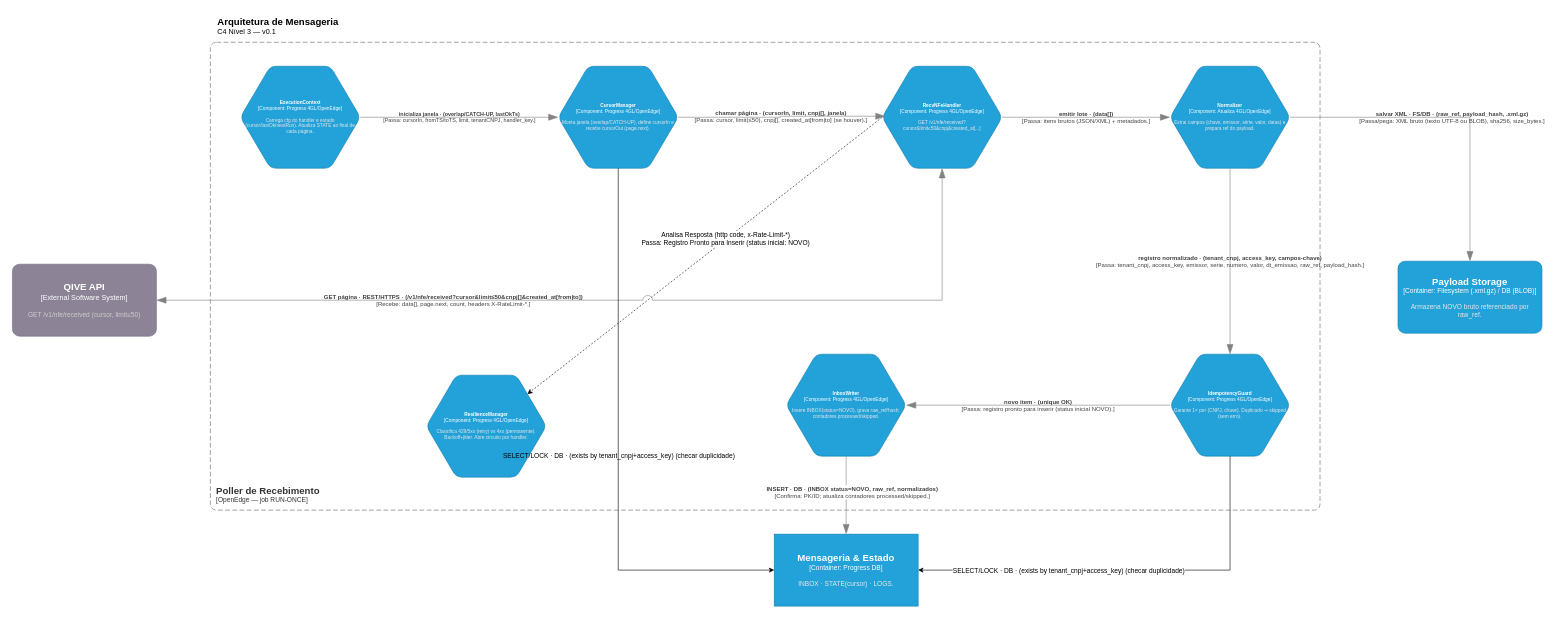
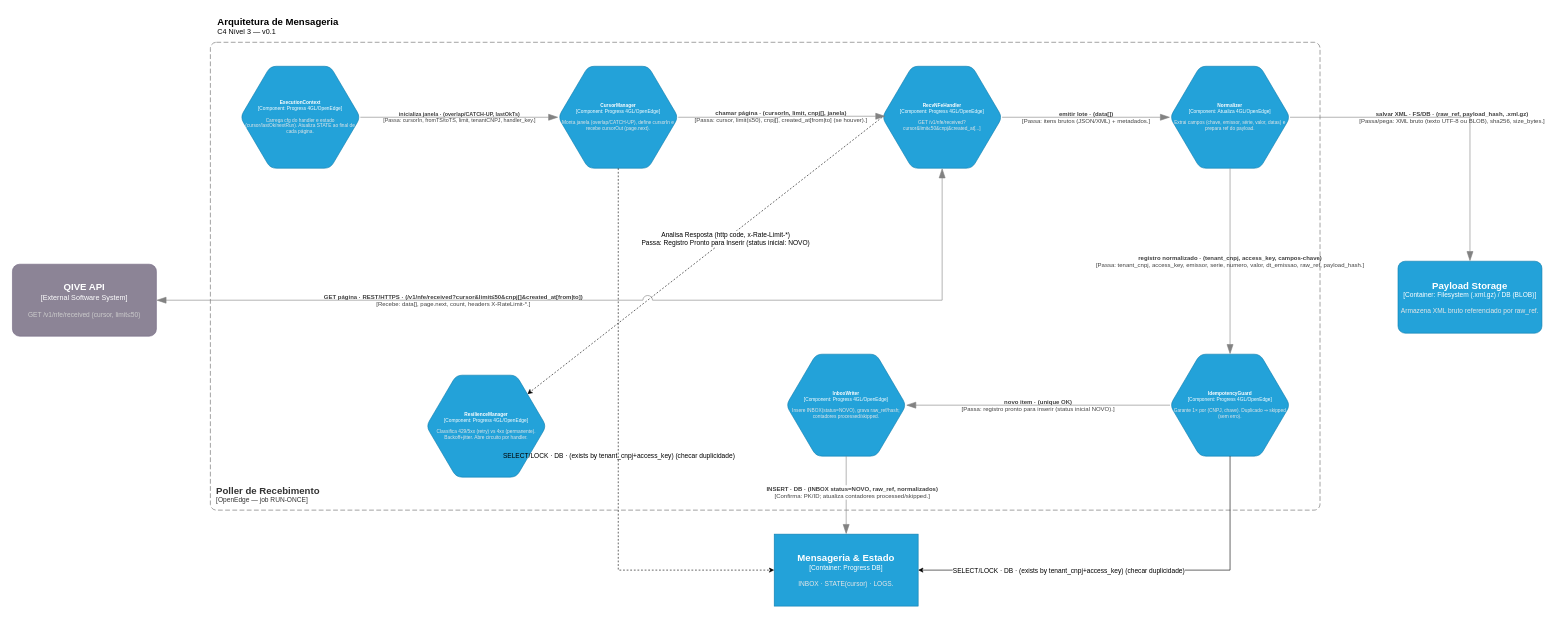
- <mxCell id="14" value="&lt;font style=&quot;font-size: 16px&quot;&gt;&lt;b&gt;Payload Storage&lt;/b&gt;&lt;/font&gt;&lt;div&gt;[Container: Filesystem (.xml.gz) / DB (BLOB)]&lt;/div&gt;&lt;br&gt;&lt;div&gt;&lt;font style=&quot;font-size: 11px&quot;&gt;&lt;font color=&quot;#E6E6E6&quot;&gt;Armazena NOVO bruto referenciado por raw_ref.&lt;/font&gt;&lt;/div&gt;" style="rounded=1;whiteSpace=wrap;html=1;fontSize=11;labelBackgroundColor=none;fillColor=#23A2D9;fontColor=#ffffff;align=center;arcSize=10;strokeColor=#0E7DAD;metaEdit=1;resizable=0;points=[[0.25,0,0],[0.5,0,0],[0.75,0,0],[1,0.25,0],[1,0.5,0],[1,0.75,0],[0.75,1,0],[0.5,1,0],[0.25,1,0],[0,0.75,0],[0,0.5,0],[0,0.25,0]];" vertex="1" parent="1"><mxGeometry x="2330" y="435" width="240" height="120" as="geometry" /></mxCell>
+ <mxCell id="14" value="&lt;font style=&quot;font-size: 16px&quot;&gt;&lt;b&gt;Payload Storage&lt;/b&gt;&lt;/font&gt;&lt;div&gt;[Container: Filesystem (.xml.gz) / DB (BLOB)]&lt;/div&gt;&lt;br&gt;&lt;div&gt;&lt;font style=&quot;font-size: 11px&quot;&gt;&lt;font color=&quot;#E6E6E6&quot;&gt;Armazena XML bruto referenciado por raw_ref.&lt;/font&gt;&lt;/div&gt;" style="rounded=1;whiteSpace=wrap;html=1;fontSize=11;labelBackgroundColor=none;fillColor=#23A2D9;fontColor=#ffffff;align=center;arcSize=10;strokeColor=#0E7DAD;metaEdit=1;resizable=0;points=[[0.25,0,0],[0.5,0,0],[0.75,0,0],[1,0.25,0],[1,0.5,0],[1,0.75,0],[0.75,1,0],[0.5,1,0],[0.25,1,0],[0,0.75,0],[0,0.5,0],[0,0.25,0]];" vertex="1" parent="1"><mxGeometry x="2330" y="435" width="240" height="120" as="geometry" /></mxCell>
- <mxCell id="22" style="edgeStyle=orthogonalEdgeStyle;rounded=0;orthogonalLoop=1;jettySize=auto;html=1;entryX=0;entryY=0.5;entryDx=0;entryDy=0;entryPerimeter=0;exitX=0.5;exitY=1;exitDx=0;exitDy=0;exitPerimeter=0;" edge="1" parent="1" source="4" target="13"><mxGeometry relative="1" as="geometry" /></mxCell>
+ <mxCell id="22" style="edgeStyle=orthogonalEdgeStyle;rounded=0;orthogonalLoop=1;jettySize=auto;html=1;entryX=0;entryY=0.5;entryDx=0;entryDy=0;entryPerimeter=0;exitX=0.5;exitY=1;exitDx=0;exitDy=0;exitPerimeter=0;dashed=1;" edge="1" parent="1" source="4" target="13"><mxGeometry relative="1" as="geometry" /></mxCell>
